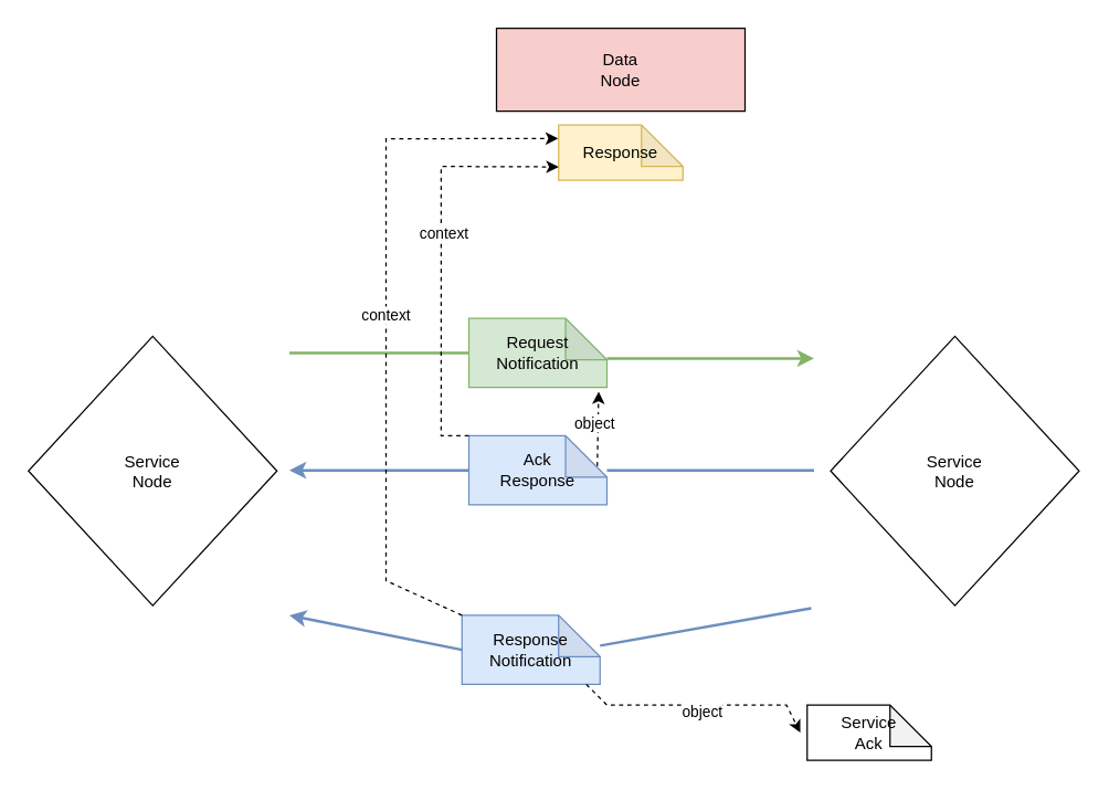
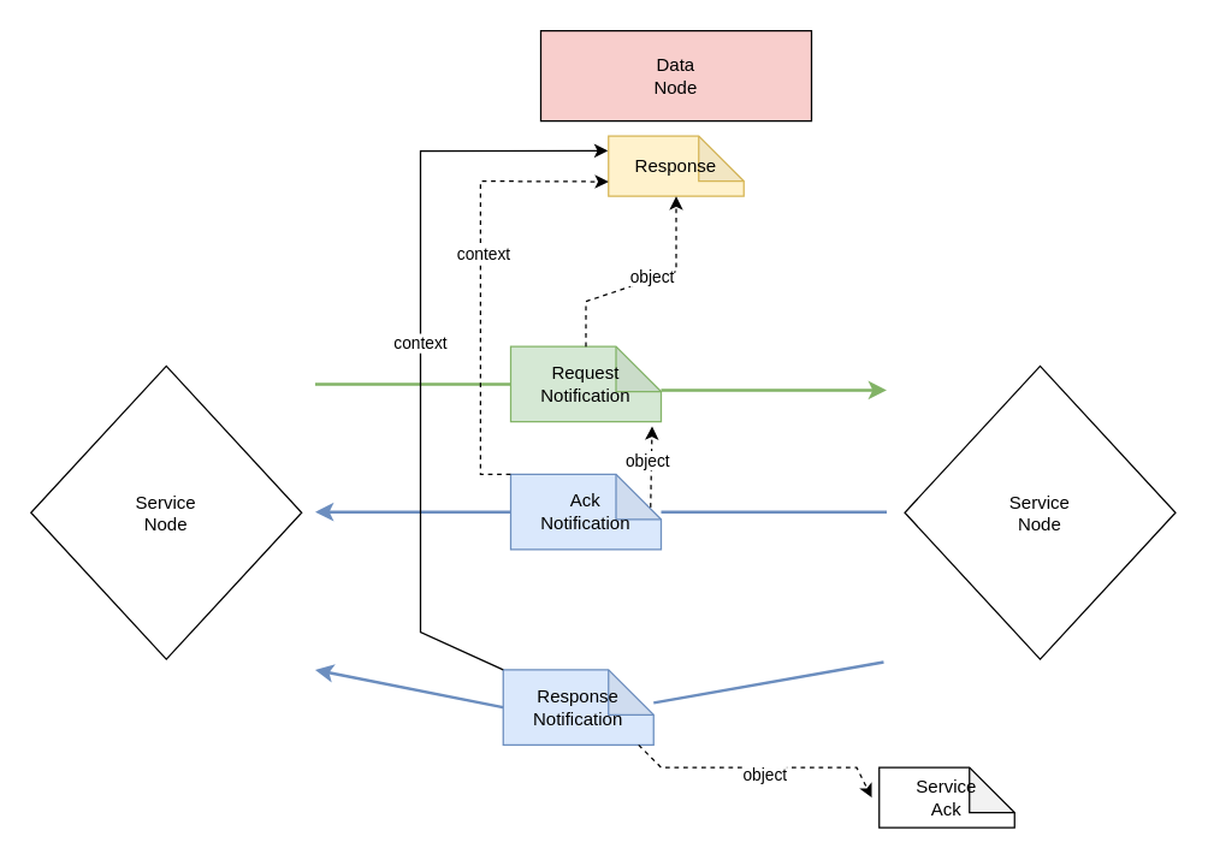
+ <mxCell id="7" value="" style="endArrow=classic;html=1;rounded=0;exitX=0.5;exitY=0;exitDx=0;exitDy=0;exitPerimeter=0;dashed=1;entryX=0.5;entryY=1;entryDx=0;entryDy=0;entryPerimeter=0;" edge="1" parent="1" source="3" target="6"><mxGeometry width="50" height="50" relative="1" as="geometry"><mxPoint x="389" y="220" as="sourcePoint" /><mxPoint x="219" y="110" as="targetPoint" /><Array as="points"><mxPoint x="389" y="200" /><mxPoint x="449" y="180" /></Array></mxGeometry></mxCell>
+ <mxCell id="8" value="object" style="edgeLabel;html=1;align=center;verticalAlign=middle;resizable=0;points=[];" vertex="1" connectable="0" parent="7"><mxGeometry x="0.055" y="1" relative="1" as="geometry"><mxPoint y="-1" as="offset" /></mxGeometry></mxCell>
- <mxCell id="9" value="Ack&lt;br&gt;Response" style="shape=note;whiteSpace=wrap;html=1;backgroundOutline=1;darkOpacity=0.05;fillColor=#dae8fc;strokeColor=#6c8ebf;" vertex="1" parent="1"><mxGeometry x="339" y="315" width="100" height="50" as="geometry" /></mxCell>
+ <mxCell id="9" value="Ack&lt;br&gt;Notification" style="shape=note;whiteSpace=wrap;html=1;backgroundOutline=1;darkOpacity=0.05;fillColor=#dae8fc;strokeColor=#6c8ebf;" vertex="1" parent="1"><mxGeometry x="339" y="315" width="100" height="50" as="geometry" /></mxCell>
- <mxCell id="19" value="context" style="endArrow=classic;html=1;rounded=0;exitX=0;exitY=0;exitDx=0;exitDy=0;exitPerimeter=0;dashed=1;entryX=-0.005;entryY=0.244;entryDx=0;entryDy=0;entryPerimeter=0;" edge="1" parent="1" source="16" target="6"><mxGeometry width="50" height="50" relative="1" as="geometry"><mxPoint x="519" y="300" as="sourcePoint" /><mxPoint x="219" y="130" as="targetPoint" /><Array as="points"><mxPoint x="279" y="420" /><mxPoint x="279" y="100" /></Array></mxGeometry></mxCell>
+ <mxCell id="19" value="context" style="endArrow=classic;html=1;rounded=0;exitX=0;exitY=0;exitDx=0;exitDy=0;exitPerimeter=0;dashed=0;entryX=-0.005;entryY=0.244;entryDx=0;entryDy=0;entryPerimeter=0;" edge="1" parent="1" source="16" target="6"><mxGeometry width="50" height="50" relative="1" as="geometry"><mxPoint x="519" y="300" as="sourcePoint" /><mxPoint x="219" y="130" as="targetPoint" /><Array as="points"><mxPoint x="279" y="420" /><mxPoint x="279" y="100" /></Array></mxGeometry></mxCell>
